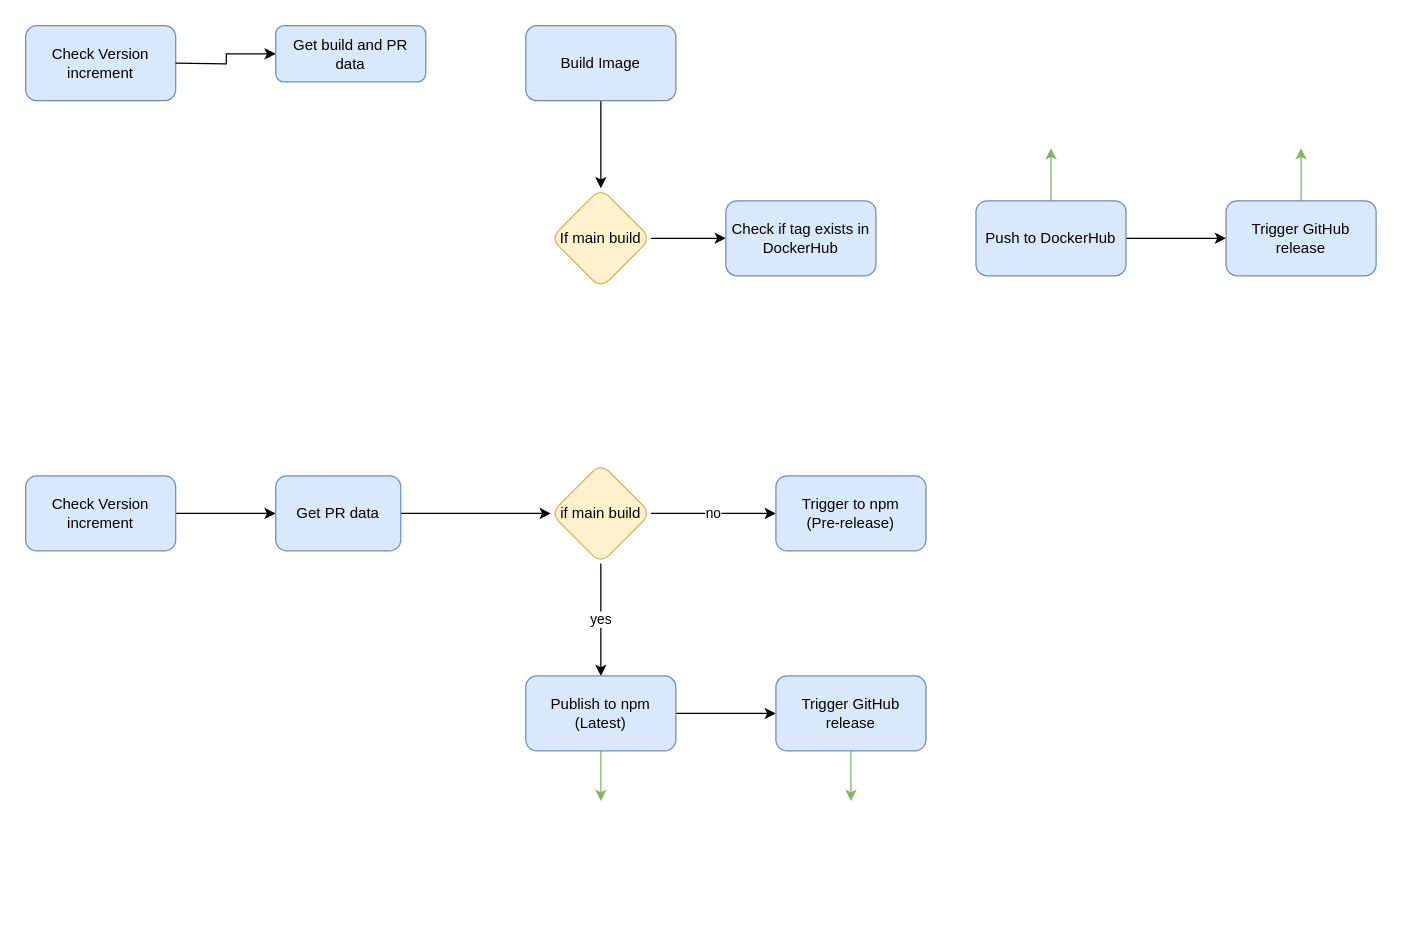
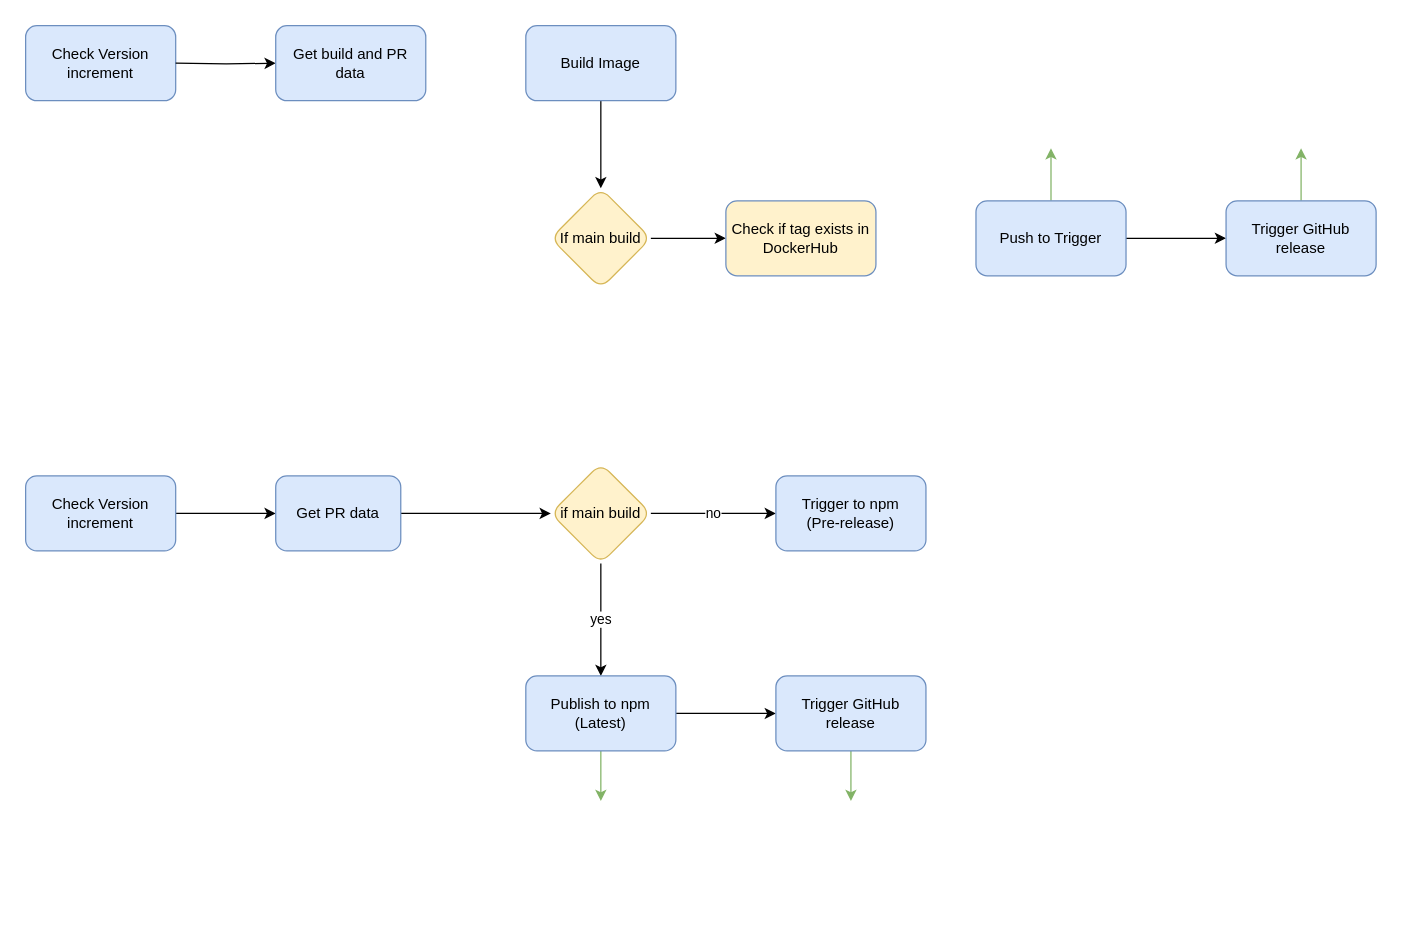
- <mxCell id="4" value="Get build and PR data" style="rounded=1;whiteSpace=wrap;html=1;fillColor=#dae8fc;strokeColor=#6c8ebf;" vertex="1" parent="1"><mxGeometry x="220" y="20" width="120" height="45" as="geometry" /></mxCell>
+ <mxCell id="4" value="Get build and PR data" style="rounded=1;whiteSpace=wrap;html=1;fillColor=#dae8fc;strokeColor=#6c8ebf;" vertex="1" parent="1"><mxGeometry x="220" y="20" width="120" height="60" as="geometry" /></mxCell>
- <mxCell id="9" value="Check if tag exists in DockerHub" style="whiteSpace=wrap;html=1;rounded=1;fillColor=#dae8fc;strokeColor=#6c8ebf;" vertex="1" parent="1"><mxGeometry x="580" y="160" width="120" height="60" as="geometry" /></mxCell>
+ <mxCell id="9" value="Check if tag exists in DockerHub" style="whiteSpace=wrap;html=1;rounded=1;fillColor=#fff2cc;strokeColor=#6c8ebf;" vertex="1" parent="1"><mxGeometry x="580" y="160" width="120" height="60" as="geometry" /></mxCell>
- <mxCell id="12" value="Push to DockerHub" style="whiteSpace=wrap;html=1;rounded=1;fillColor=#dae8fc;strokeColor=#6c8ebf;" vertex="1" parent="1"><mxGeometry x="780" y="160" width="120" height="60" as="geometry" /></mxCell>
+ <mxCell id="12" value="Push to Trigger" style="whiteSpace=wrap;html=1;rounded=1;fillColor=#dae8fc;strokeColor=#6c8ebf;" vertex="1" parent="1"><mxGeometry x="780" y="160" width="120" height="60" as="geometry" /></mxCell>
